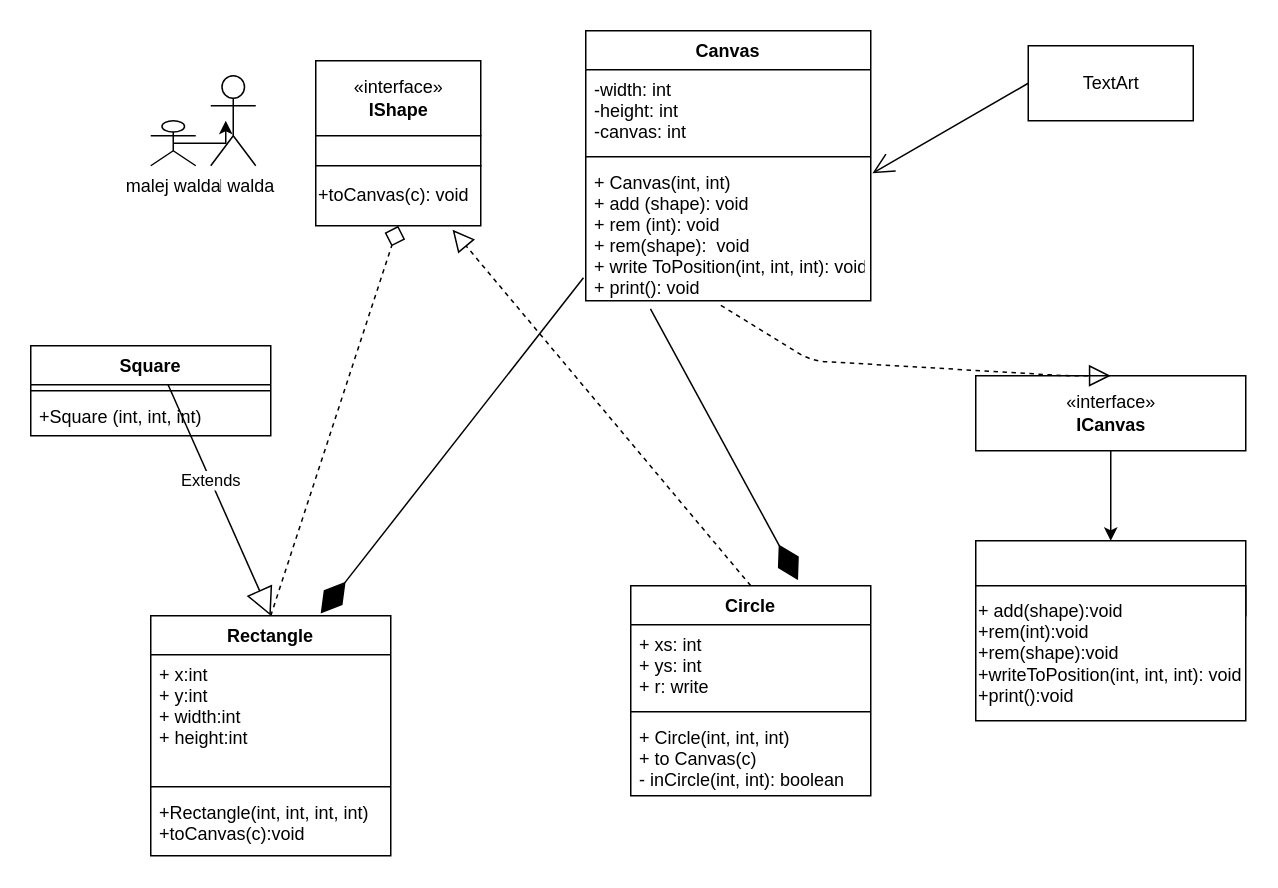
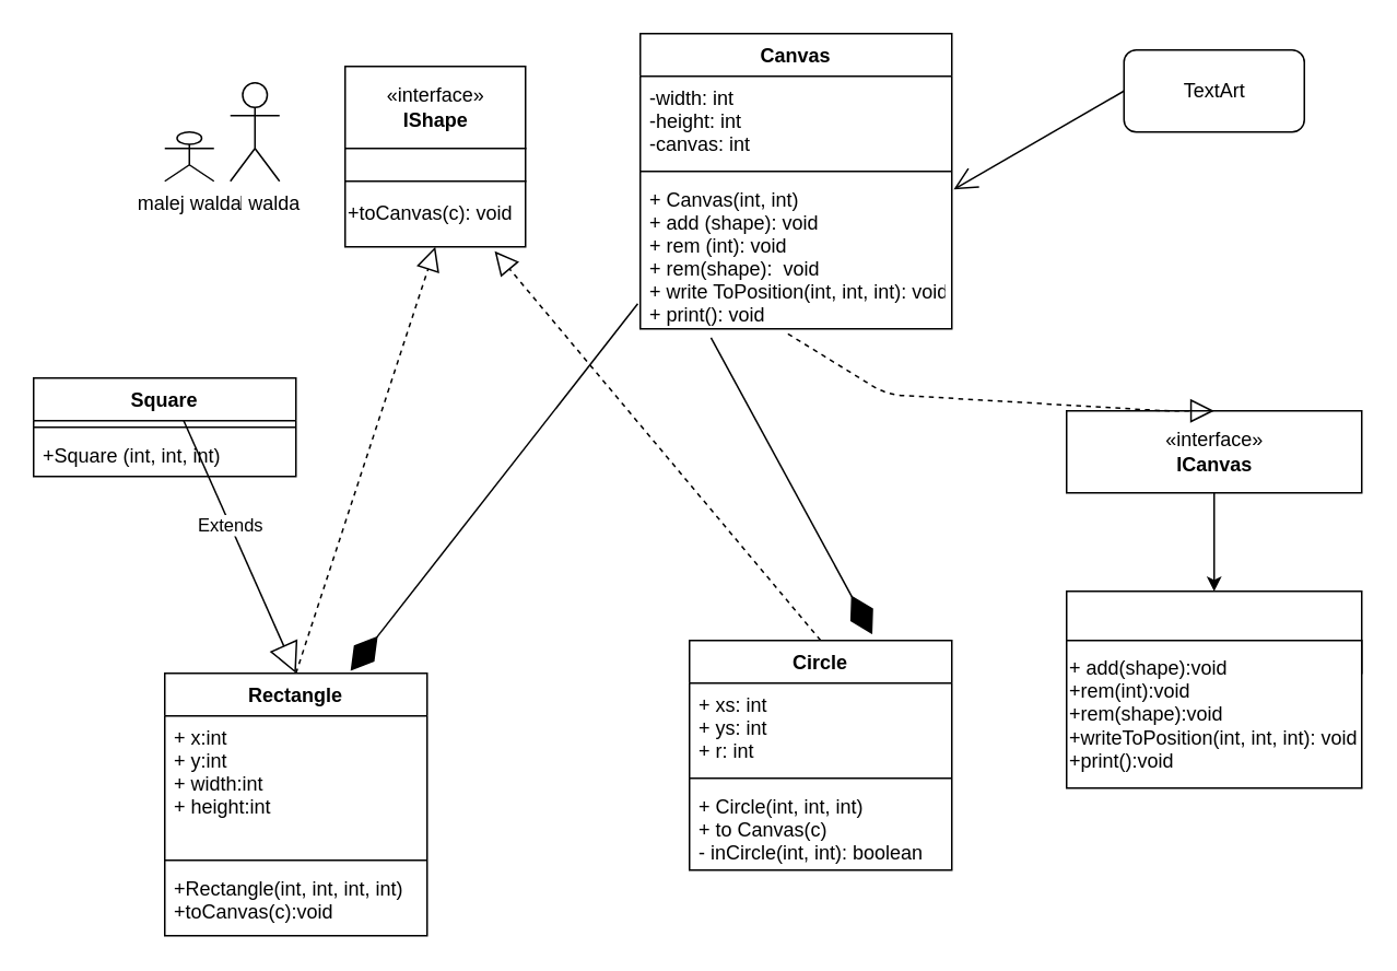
- <mxCell id="36" value="TextArt" style="html=1;" vertex="1" parent="1"><mxGeometry x="685" y="30" width="110" height="50" as="geometry" /></mxCell>
+ <mxCell id="36" value="TextArt" style="html=1;rounded=1;" vertex="1" parent="1"><mxGeometry x="685" y="30" width="110" height="50" as="geometry" /></mxCell>
- <mxCell id="23" value="" style="edgeStyle=orthogonalEdgeStyle;rounded=0;orthogonalLoop=1;jettySize=auto;html=1;exitX=0.5;exitY=0.5;exitDx=0;exitDy=0;exitPerimeter=0;" edge="1" parent="1" source="25" target="24"><mxGeometry relative="1" as="geometry"><mxPoint x="115" y="130" as="sourcePoint" /></mxGeometry></mxCell>
- <mxCell id="20" value="" style="endArrow=diamond;dashed=1;endFill=0;endSize=12;html=1;exitX=0.5;exitY=0;exitDx=0;exitDy=0;entryX=0.5;entryY=1;entryDx=0;entryDy=0;" edge="1" parent="1" source="16" target="11"><mxGeometry width="160" relative="1" as="geometry"><mxPoint x="350" y="300" as="sourcePoint" /><mxPoint x="280" y="150" as="targetPoint" /></mxGeometry></mxCell>
+ <mxCell id="20" value="" style="endArrow=block;dashed=1;endFill=0;endSize=12;html=1;exitX=0.5;exitY=0;exitDx=0;exitDy=0;entryX=0.5;entryY=1;entryDx=0;entryDy=0;" edge="1" parent="1" source="16" target="11"><mxGeometry width="160" relative="1" as="geometry"><mxPoint x="350" y="300" as="sourcePoint" /><mxPoint x="280" y="150" as="targetPoint" /></mxGeometry></mxCell>
- <mxCell id="31" value="+ xs: int&#10;+ ys: int &#10;+ r: write" style="text;strokeColor=none;fillColor=none;align=left;verticalAlign=top;spacingLeft=4;spacingRight=4;overflow=hidden;rotatable=0;points=[[0,0.5],[1,0.5]];portConstraint=eastwest;" vertex="1" parent="30"><mxGeometry y="26" width="160" height="54" as="geometry" /></mxCell>
+ <mxCell id="31" value="+ xs: int&#10;+ ys: int &#10;+ r: int" style="text;strokeColor=none;fillColor=none;align=left;verticalAlign=top;spacingLeft=4;spacingRight=4;overflow=hidden;rotatable=0;points=[[0,0.5],[1,0.5]];portConstraint=eastwest;" vertex="1" parent="30"><mxGeometry y="26" width="160" height="54" as="geometry" /></mxCell>
